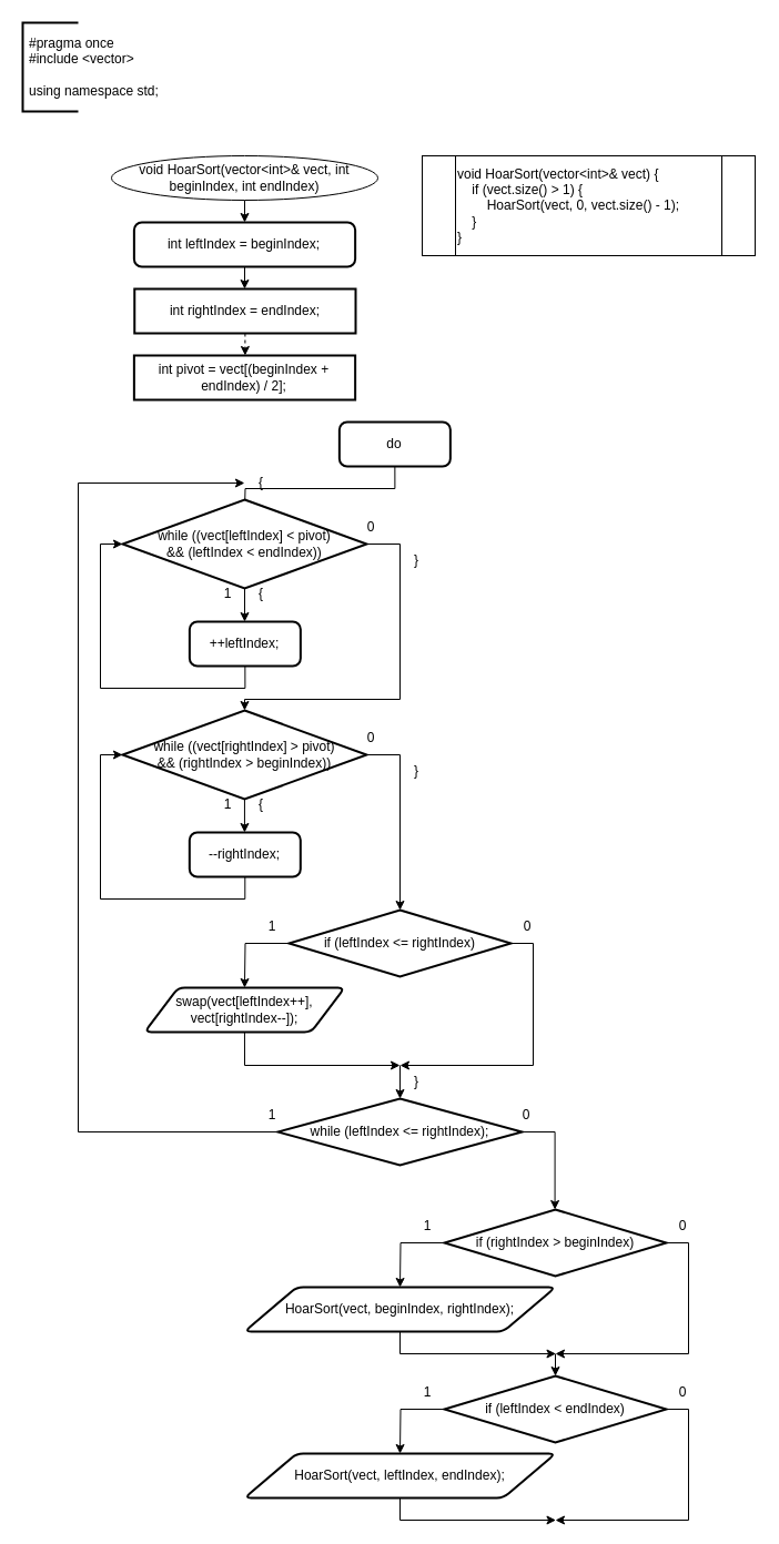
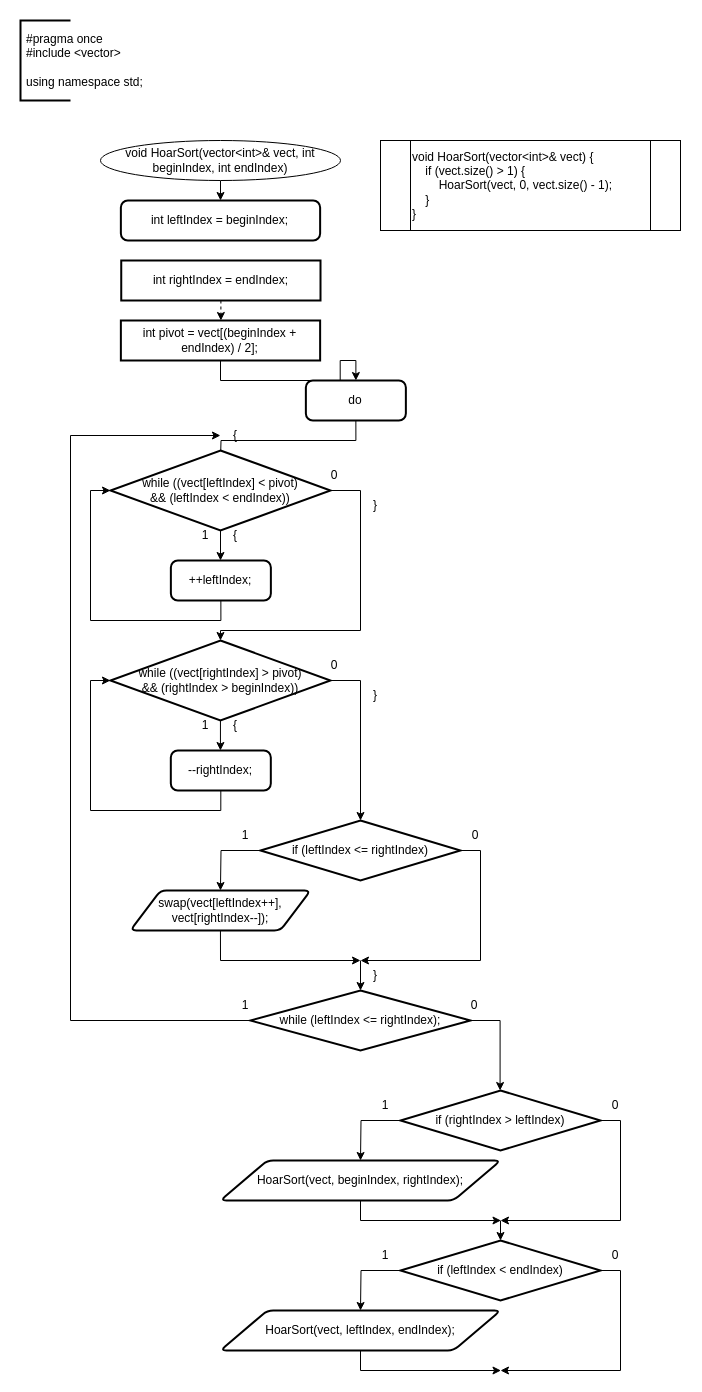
- <mxCell id="6" style="edgeStyle=orthogonalEdgeStyle;rounded=0;orthogonalLoop=1;jettySize=auto;html=1;exitX=0.5;exitY=1;exitDx=0;exitDy=0;" edge="1" parent="1" source="7" target="9"><mxGeometry relative="1" as="geometry"><mxPoint x="220.37" y="280" as="targetPoint" /></mxGeometry></mxCell>
+ <mxCell id="10" style="edgeStyle=orthogonalEdgeStyle;rounded=0;orthogonalLoop=1;jettySize=auto;html=1;exitX=0.5;exitY=1;exitDx=0;exitDy=0;entryX=0.5;entryY=0;entryDx=0;entryDy=0;" edge="1" parent="1" source="11" target="13"><mxGeometry relative="1" as="geometry" /></mxCell>
- <mxCell id="50" value="if (rightIndex &amp;gt; beginIndex)" style="strokeWidth=2;html=1;shape=mxgraph.flowchart.decision;whiteSpace=wrap;" vertex="1" parent="1"><mxGeometry x="400" y="1090" width="200" height="60" as="geometry" /></mxCell>
+ <mxCell id="50" value="if (rightIndex &amp;gt; leftIndex)" style="strokeWidth=2;html=1;shape=mxgraph.flowchart.decision;whiteSpace=wrap;" vertex="1" parent="1"><mxGeometry x="400" y="1090" width="200" height="60" as="geometry" /></mxCell>
